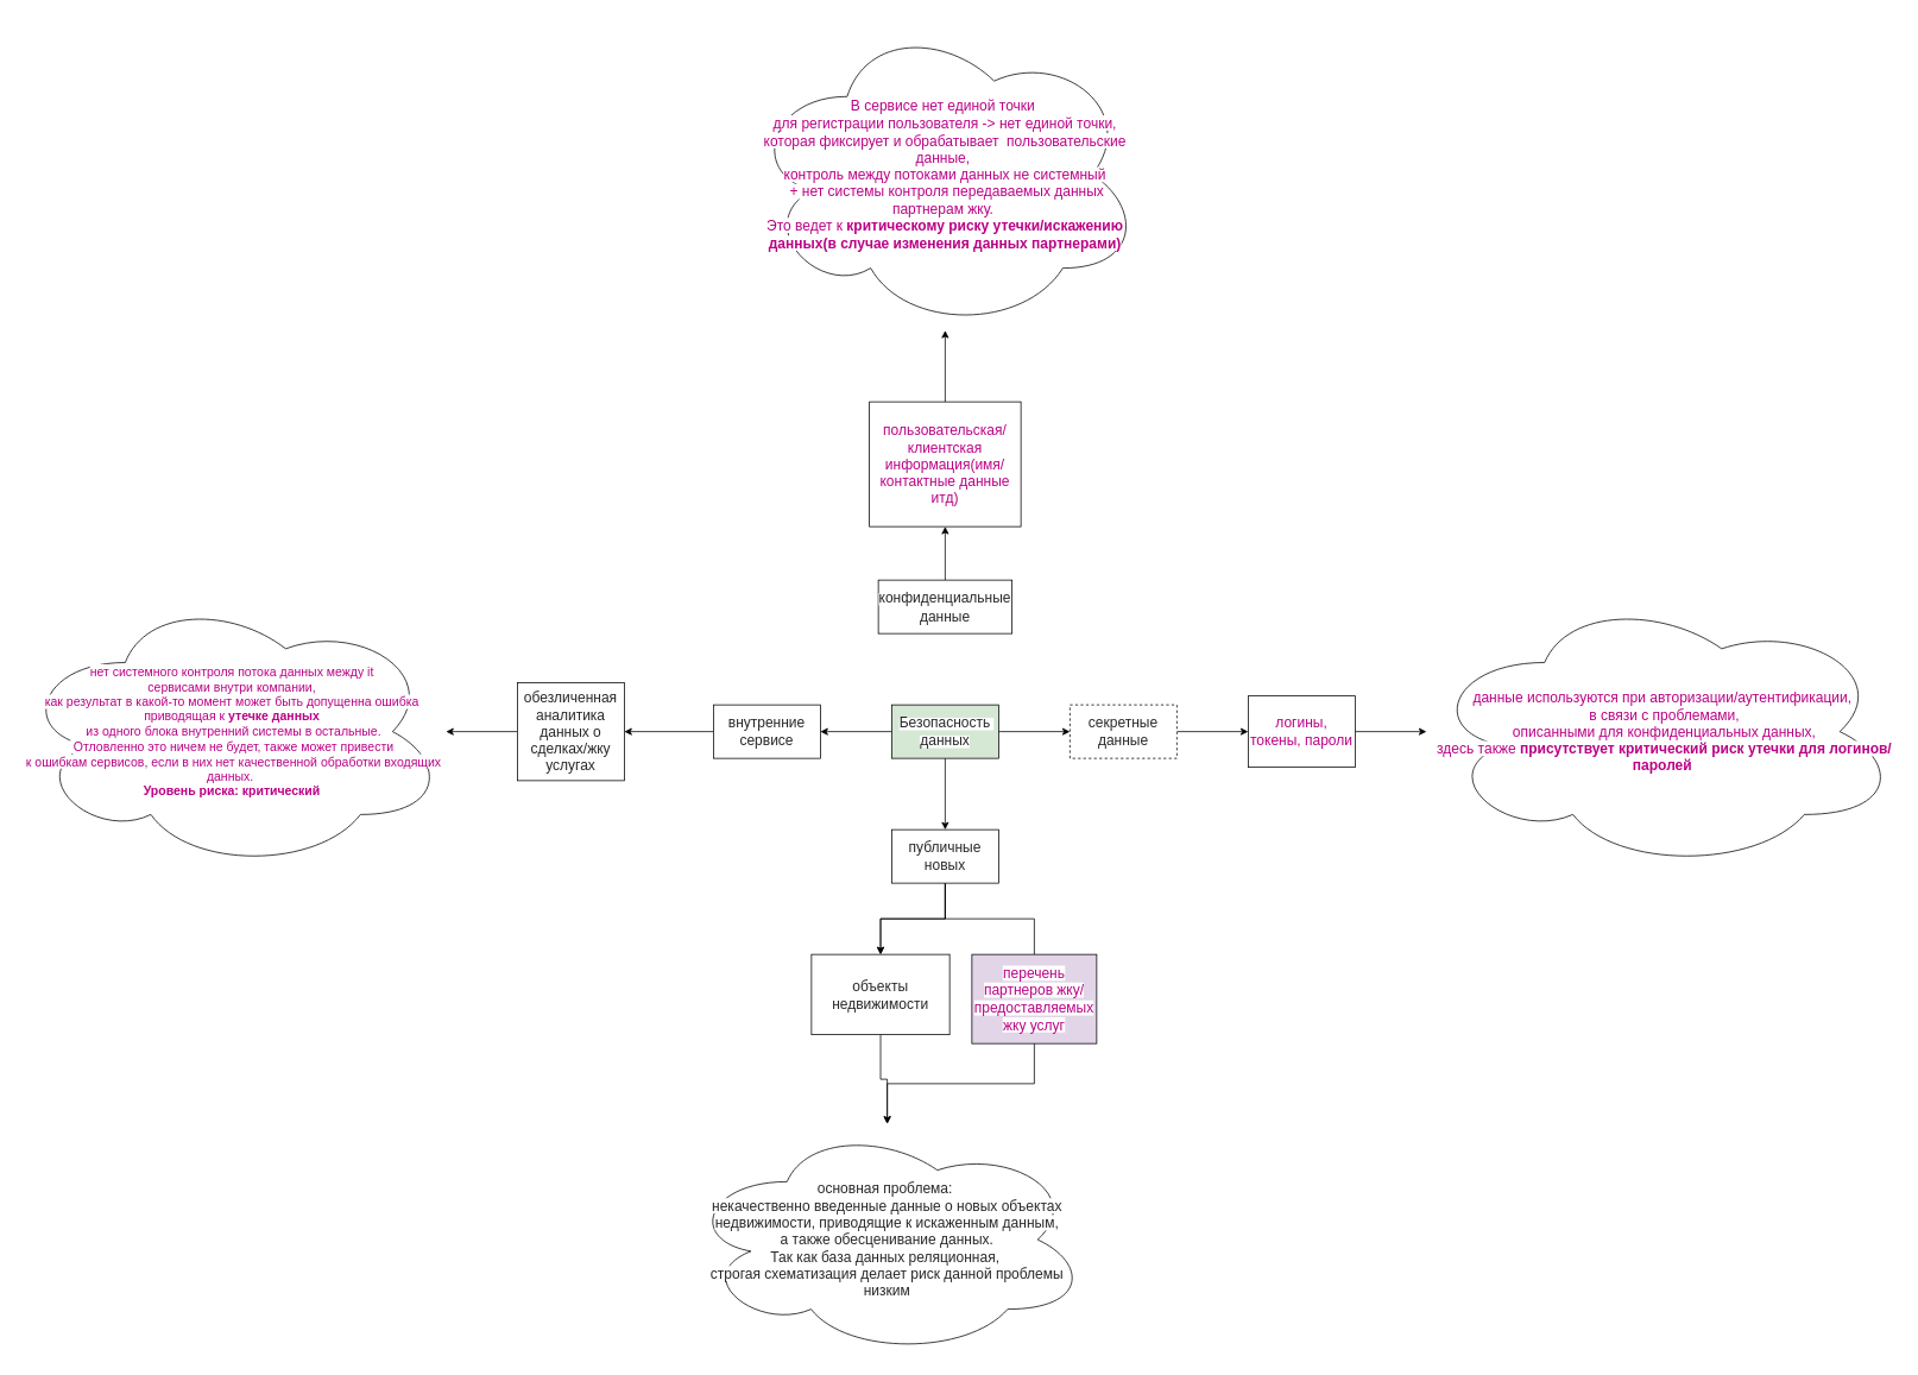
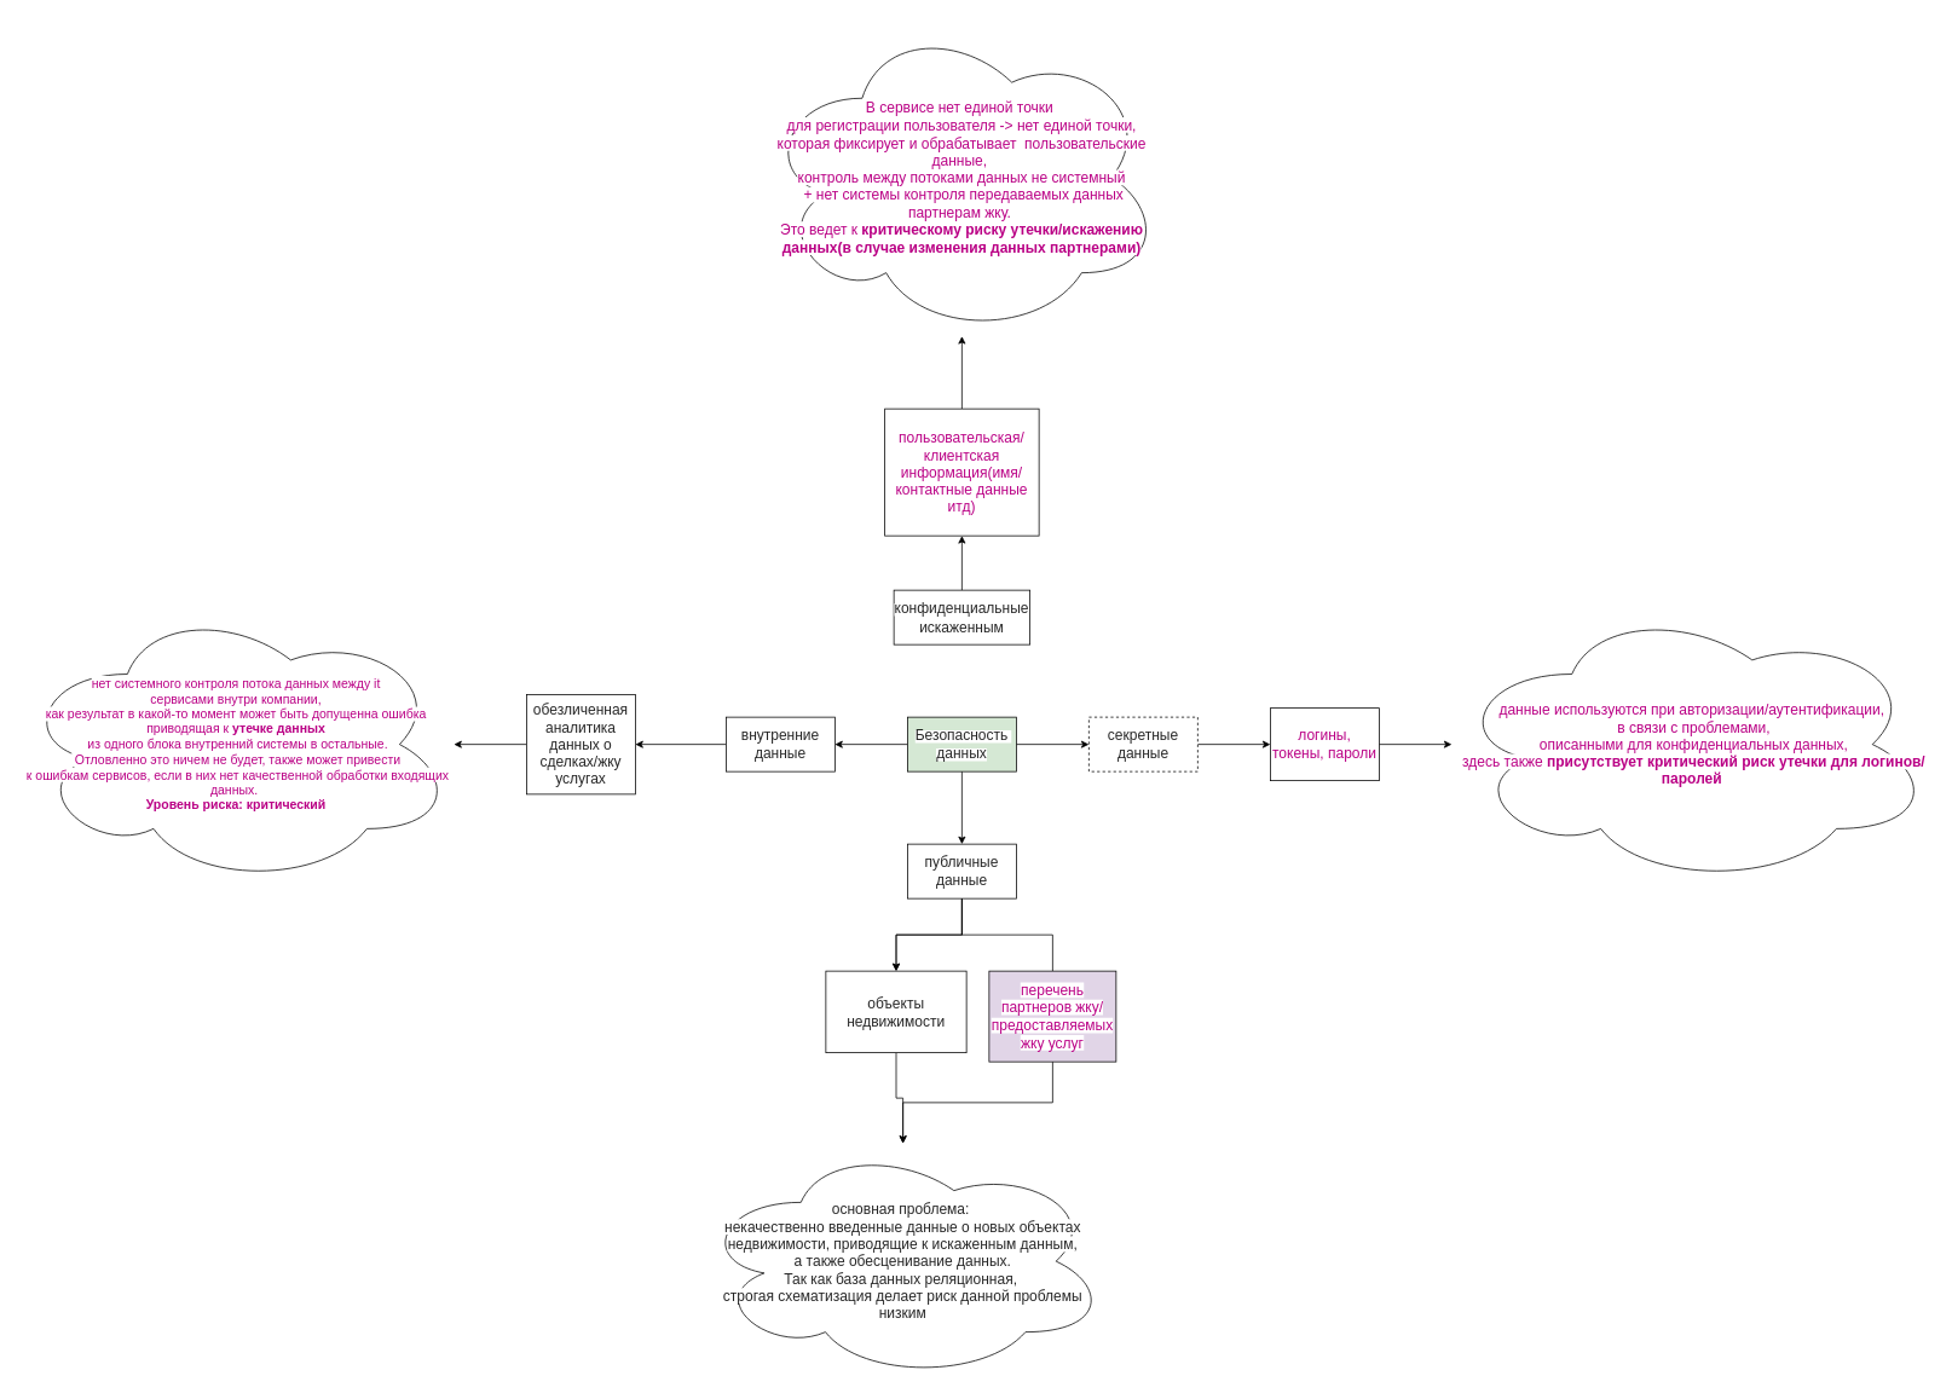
- <mxCell id="7" value="&lt;span style=&quot;caret-color: rgba(0, 0, 0, 0.85); color: rgba(0, 0, 0, 0.85); font-family: &amp;quot;YS Text&amp;quot;, sans-serif; white-space-collapse: preserve-breaks; background-color: rgb(255, 255, 255);&quot;&gt;&lt;font style=&quot;font-size: 16px;&quot;&gt;конфиденциальные&lt;/font&gt;&lt;/span&gt;&lt;span style=&quot;caret-color: rgba(0, 0, 0, 0.85); color: rgba(0, 0, 0, 0.85); font-family: &amp;quot;YS Text&amp;quot;, sans-serif; font-size: 18px; white-space-collapse: preserve-breaks; background-color: rgb(255, 255, 255);&quot;&gt; &lt;/span&gt;&lt;span style=&quot;caret-color: rgba(0, 0, 0, 0.85); color: rgba(0, 0, 0, 0.85); font-family: &amp;quot;YS Text&amp;quot;, sans-serif; white-space-collapse: preserve-breaks; background-color: rgb(255, 255, 255);&quot;&gt;&lt;font style=&quot;font-size: 16px;&quot;&gt;данные&lt;/font&gt;&lt;/span&gt;" style="whiteSpace=wrap;html=1;rounded=0;align=center;" parent="1" vertex="1"><mxGeometry x="985" y="650" width="150" height="60" as="geometry" /></mxCell>
+ <mxCell id="7" value="&lt;span style=&quot;caret-color: rgba(0, 0, 0, 0.85); color: rgba(0, 0, 0, 0.85); font-family: &amp;quot;YS Text&amp;quot;, sans-serif; white-space-collapse: preserve-breaks; background-color: rgb(255, 255, 255);&quot;&gt;&lt;font style=&quot;font-size: 16px;&quot;&gt;конфиденциальные&lt;/font&gt;&lt;/span&gt;&lt;span style=&quot;caret-color: rgba(0, 0, 0, 0.85); color: rgba(0, 0, 0, 0.85); font-family: &amp;quot;YS Text&amp;quot;, sans-serif; font-size: 18px; white-space-collapse: preserve-breaks; background-color: rgb(255, 255, 255);&quot;&gt; &lt;/span&gt;&lt;span style=&quot;caret-color: rgba(0, 0, 0, 0.85); color: rgba(0, 0, 0, 0.85); font-family: &amp;quot;YS Text&amp;quot;, sans-serif; white-space-collapse: preserve-breaks; background-color: rgb(255, 255, 255);&quot;&gt;&lt;font style=&quot;font-size: 16px;&quot;&gt;искаженным&lt;/font&gt;&lt;/span&gt;" style="whiteSpace=wrap;html=1;rounded=0;align=center;" parent="1" vertex="1"><mxGeometry x="985" y="650" width="150" height="60" as="geometry" /></mxCell>
- <mxCell id="15" value="&lt;span style=&quot;caret-color: rgba(0, 0, 0, 0.85); color: rgba(0, 0, 0, 0.85); font-family: &amp;quot;YS Text&amp;quot;, sans-serif; text-align: left; white-space-collapse: preserve-breaks; background-color: rgb(255, 255, 255);&quot;&gt;&lt;font style=&quot;font-size: 16px;&quot;&gt;внутренние сервисе&lt;/font&gt;&lt;/span&gt;" style="whiteSpace=wrap;html=1;rounded=0;" parent="1" vertex="1"><mxGeometry x="800" y="790" width="120" height="60" as="geometry" /></mxCell>
+ <mxCell id="15" value="&lt;span style=&quot;caret-color: rgba(0, 0, 0, 0.85); color: rgba(0, 0, 0, 0.85); font-family: &amp;quot;YS Text&amp;quot;, sans-serif; text-align: left; white-space-collapse: preserve-breaks; background-color: rgb(255, 255, 255);&quot;&gt;&lt;font style=&quot;font-size: 16px;&quot;&gt;внутренние данные&lt;/font&gt;&lt;/span&gt;" style="whiteSpace=wrap;html=1;rounded=0;" parent="1" vertex="1"><mxGeometry x="800" y="790" width="120" height="60" as="geometry" /></mxCell>
- <mxCell id="13" value="&lt;span style=&quot;caret-color: rgba(0, 0, 0, 0.85); color: rgba(0, 0, 0, 0.85); font-family: &amp;quot;YS Text&amp;quot;, sans-serif; text-align: left; white-space-collapse: preserve-breaks; background-color: rgb(255, 255, 255);&quot;&gt;&lt;font style=&quot;font-size: 16px;&quot;&gt;публичные новых&lt;/font&gt;&lt;/span&gt;" style="whiteSpace=wrap;html=1;rounded=0;" parent="1" vertex="1"><mxGeometry x="1000" y="930" width="120" height="60" as="geometry" /></mxCell>
+ <mxCell id="13" value="&lt;span style=&quot;caret-color: rgba(0, 0, 0, 0.85); color: rgba(0, 0, 0, 0.85); font-family: &amp;quot;YS Text&amp;quot;, sans-serif; text-align: left; white-space-collapse: preserve-breaks; background-color: rgb(255, 255, 255);&quot;&gt;&lt;font style=&quot;font-size: 16px;&quot;&gt;публичные данные&lt;/font&gt;&lt;/span&gt;" style="whiteSpace=wrap;html=1;rounded=0;" parent="1" vertex="1"><mxGeometry x="1000" y="930" width="120" height="60" as="geometry" /></mxCell>
